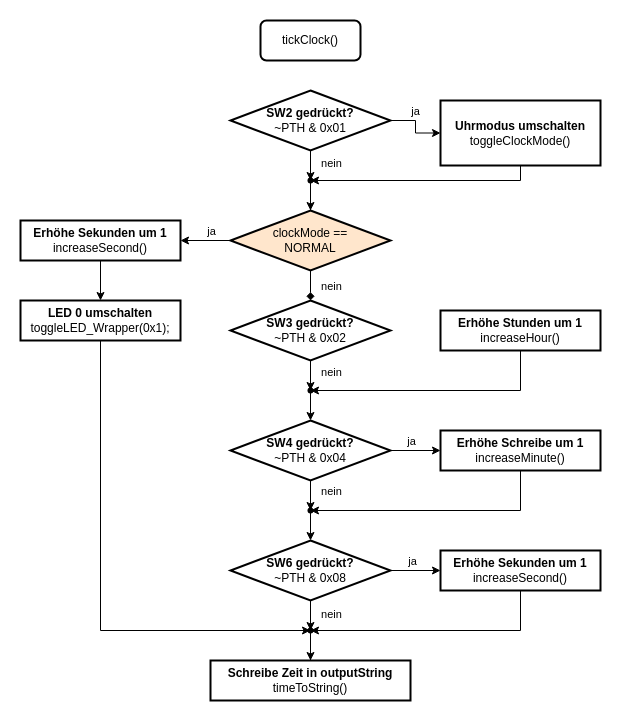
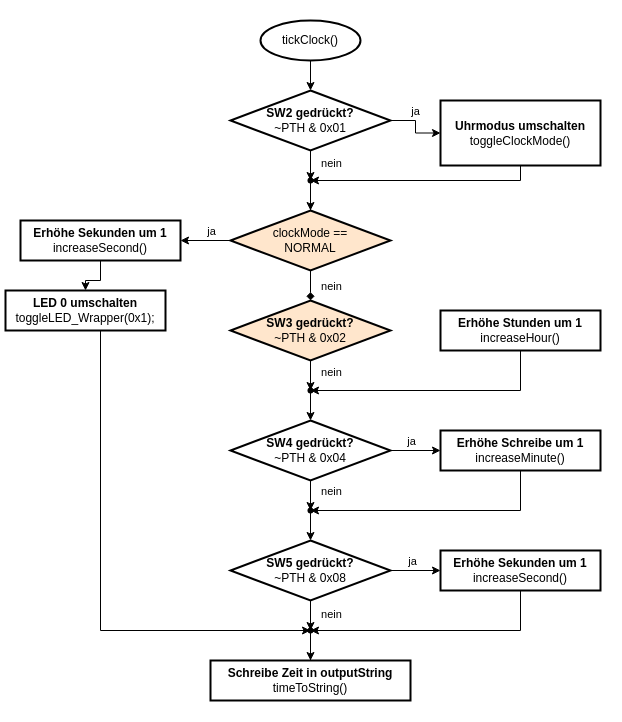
- <mxCell id="3" value="tickClock()" style="whiteSpace=wrap;html=1;strokeWidth=2;rounded=1;" vertex="1" parent="1"><mxGeometry x="260" y="20" width="100" height="40" as="geometry" /></mxCell>
+ <mxCell id="3" value="tickClock()" style="ellipse;whiteSpace=wrap;html=1;strokeWidth=2;" vertex="1" parent="1"><mxGeometry x="260" y="20" width="100" height="40" as="geometry" /></mxCell>
+ <mxCell id="2" value="" style="edgeStyle=orthogonalEdgeStyle;rounded=0;orthogonalLoop=1;jettySize=auto;html=1;" edge="1" parent="1" source="3" target="8"><mxGeometry relative="1" as="geometry" /></mxCell>
- <mxCell id="20" value="&lt;div&gt;&lt;b&gt;LED 0 umschalten&lt;/b&gt;&lt;/div&gt;&lt;div&gt;toggleLED_Wrapper(0x1);&lt;br&gt;&lt;/div&gt;" style="rounded=0;whiteSpace=wrap;html=1;strokeWidth=2;" vertex="1" parent="1"><mxGeometry x="20" y="300" width="160" height="40" as="geometry" /></mxCell>
+ <mxCell id="20" value="&lt;div&gt;&lt;b&gt;LED 0 umschalten&lt;/b&gt;&lt;/div&gt;&lt;div&gt;toggleLED_Wrapper(0x1);&lt;br&gt;&lt;/div&gt;" style="rounded=0;whiteSpace=wrap;html=1;strokeWidth=2;" vertex="1" parent="1"><mxGeometry x="5" y="290" width="160" height="40" as="geometry" /></mxCell>
- <mxCell id="23" value="&lt;div&gt;&lt;b&gt;SW3 gedrückt?&lt;/b&gt;&lt;/div&gt;&lt;div&gt;~PTH &amp;amp; 0x02&lt;br&gt;&lt;/div&gt;" style="rhombus;whiteSpace=wrap;html=1;strokeWidth=2;" vertex="1" parent="1"><mxGeometry x="230" y="300" width="160" height="60" as="geometry" /></mxCell>
+ <mxCell id="23" value="&lt;div&gt;&lt;b&gt;SW3 gedrückt?&lt;/b&gt;&lt;/div&gt;&lt;div&gt;~PTH &amp;amp; 0x02&lt;br&gt;&lt;/div&gt;" style="rhombus;whiteSpace=wrap;html=1;strokeWidth=2;fillColor=#ffe6cc;" vertex="1" parent="1"><mxGeometry x="230" y="300" width="160" height="60" as="geometry" /></mxCell>
- <mxCell id="31" value="&lt;div&gt;&lt;b&gt;SW6 gedrückt?&lt;/b&gt;&lt;/div&gt;&lt;div&gt;~PTH &amp;amp; 0x08&lt;br&gt;&lt;/div&gt;" style="rhombus;whiteSpace=wrap;html=1;strokeWidth=2;" vertex="1" parent="1"><mxGeometry x="230" y="540" width="160" height="60" as="geometry" /></mxCell>
+ <mxCell id="31" value="&lt;div&gt;&lt;b&gt;SW5 gedrückt?&lt;/b&gt;&lt;/div&gt;&lt;div&gt;~PTH &amp;amp; 0x08&lt;br&gt;&lt;/div&gt;" style="rhombus;whiteSpace=wrap;html=1;strokeWidth=2;" vertex="1" parent="1"><mxGeometry x="230" y="540" width="160" height="60" as="geometry" /></mxCell>
